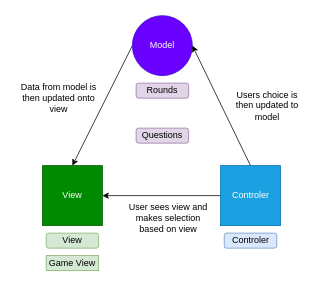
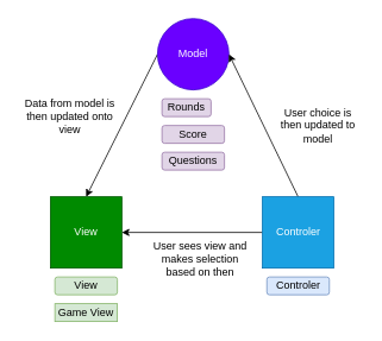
- <mxCell id="8" value="Rounds" style="rounded=1;whiteSpace=wrap;html=1;fillColor=#e1d5e7;strokeColor=#9673a6;" vertex="1" parent="1"><mxGeometry x="181" y="110" width="70" height="20" as="geometry" /></mxCell>
+ <mxCell id="8" value="Rounds" style="rounded=1;whiteSpace=wrap;html=1;fillColor=#e1d5e7;strokeColor=#9673a6;" vertex="1" parent="1"><mxGeometry x="181" y="110" width="55" height="20" as="geometry" /></mxCell>
- <mxCell id="14" value="Users choice is then updated to model" style="text;html=1;strokeColor=none;fillColor=none;align=center;verticalAlign=middle;whiteSpace=wrap;rounded=0;" vertex="1" parent="1"><mxGeometry x="306" y="130" width="100" height="20" as="geometry" /></mxCell>
+ <mxCell id="14" value="User choice is then updated to model" style="text;html=1;strokeColor=none;fillColor=none;align=center;verticalAlign=middle;whiteSpace=wrap;rounded=0;" vertex="1" parent="1"><mxGeometry x="306" y="130" width="100" height="20" as="geometry" /></mxCell>
+ <mxCell id="9" value="Score" style="rounded=1;whiteSpace=wrap;html=1;fillColor=#e1d5e7;strokeColor=#9673a6;" vertex="1" parent="1"><mxGeometry x="181" y="140" width="70" height="20" as="geometry" /></mxCell>
- <mxCell id="15" value="User sees view and makes selection based on view" style="text;html=1;strokeColor=none;fillColor=none;align=center;verticalAlign=middle;whiteSpace=wrap;rounded=0;" vertex="1" parent="1"><mxGeometry x="166" y="280" width="116" height="20" as="geometry" /></mxCell>
+ <mxCell id="15" value="User sees view and makes selection based on then" style="text;html=1;strokeColor=none;fillColor=none;align=center;verticalAlign=middle;whiteSpace=wrap;rounded=0;" vertex="1" parent="1"><mxGeometry x="166" y="280" width="116" height="20" as="geometry" /></mxCell>
